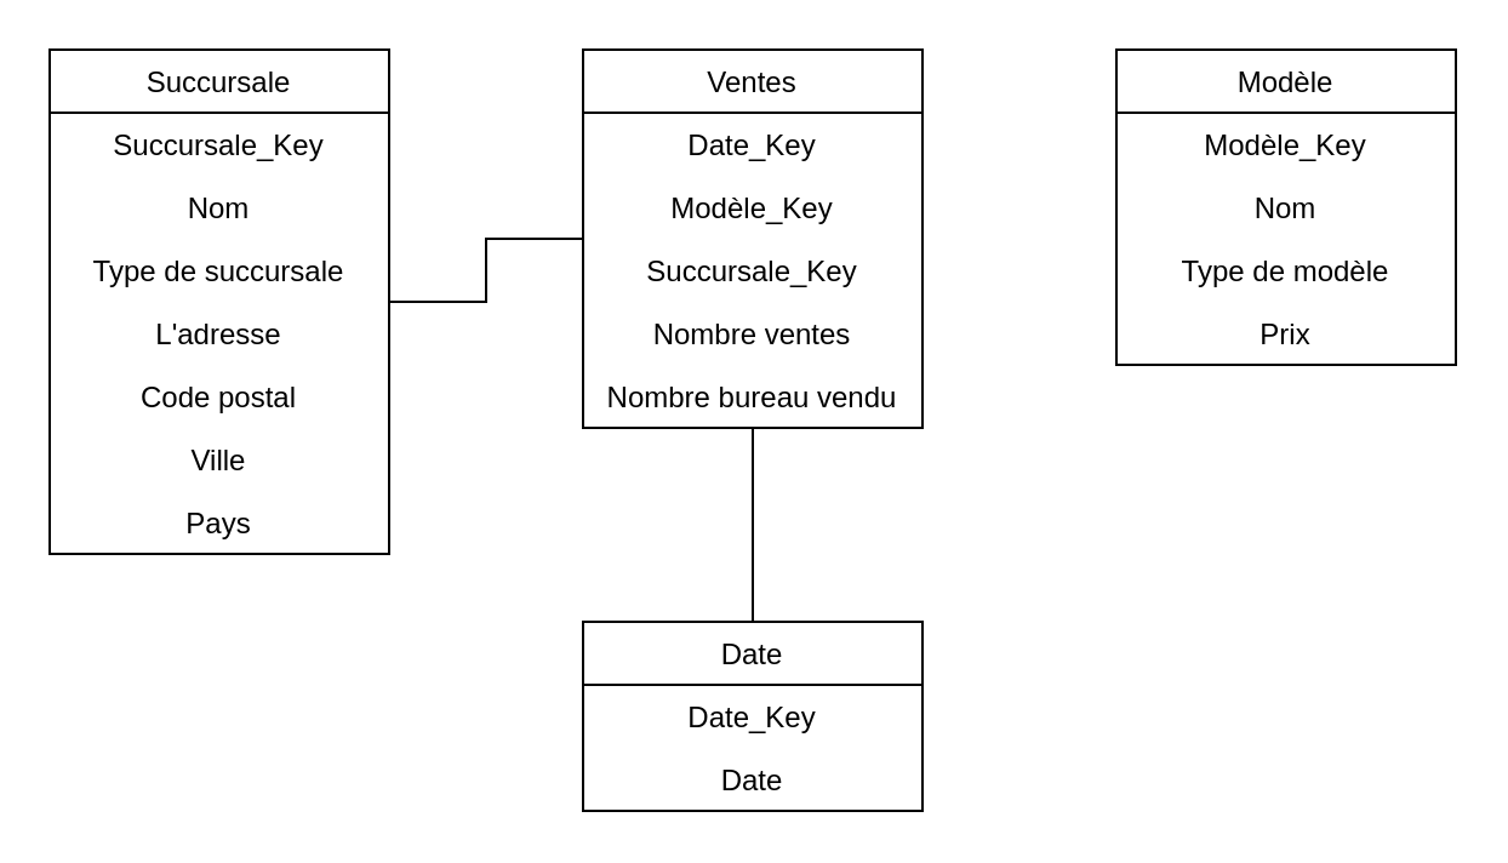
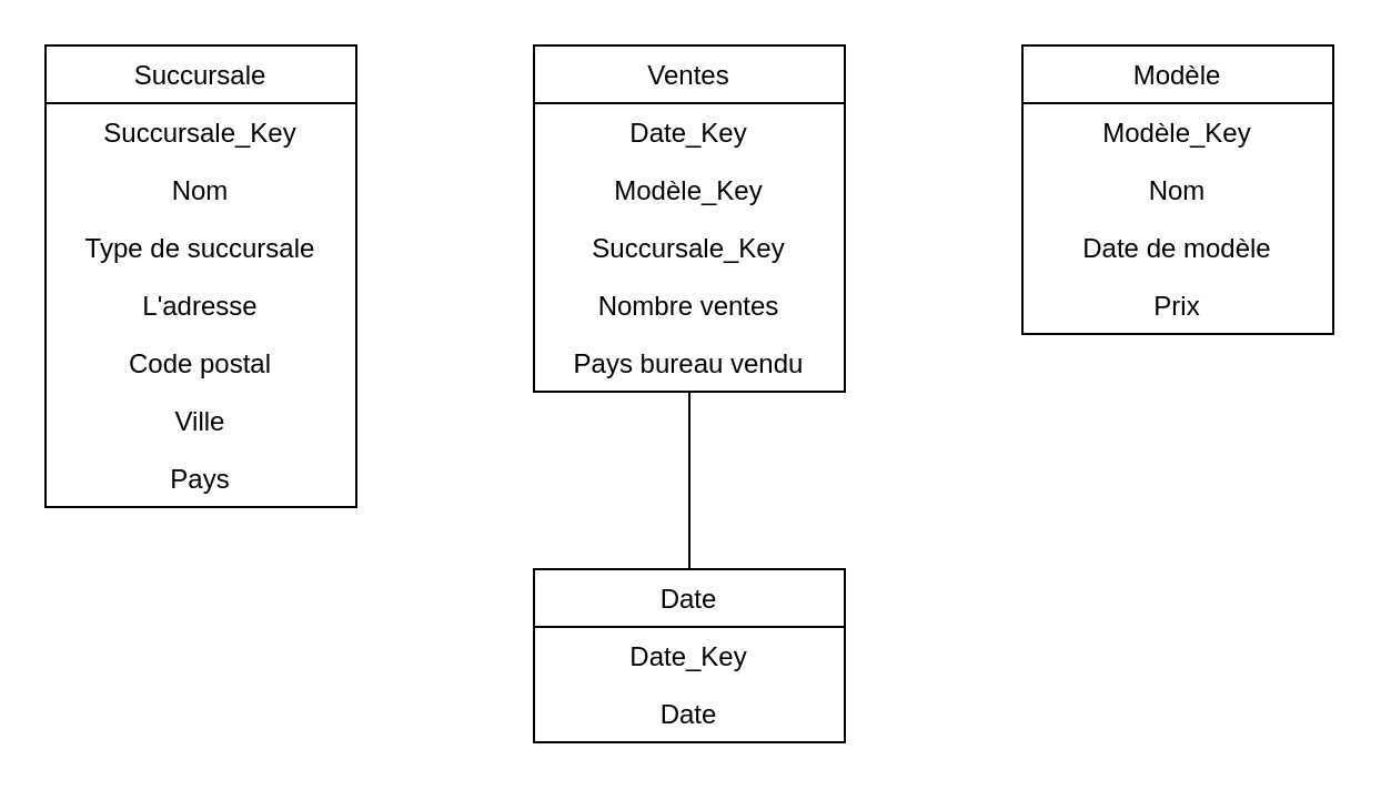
- <mxCell id="2" value="" style="edgeStyle=orthogonalEdgeStyle;rounded=0;orthogonalLoop=1;jettySize=auto;html=1;endArrow=none;endFill=0;" edge="1" parent="1" source="4" target="10"><mxGeometry relative="1" as="geometry" /></mxCell>
- <mxCell id="24" value="Type de modèle" style="text;strokeColor=none;fillColor=none;align=center;verticalAlign=top;spacingLeft=4;spacingRight=4;overflow=hidden;rotatable=0;points=[[0,0.5],[1,0.5]];portConstraint=eastwest;" vertex="1" parent="21"><mxGeometry y="78" width="140" height="26" as="geometry" /></mxCell>
+ <mxCell id="24" value="Date de modèle" style="text;strokeColor=none;fillColor=none;align=center;verticalAlign=top;spacingLeft=4;spacingRight=4;overflow=hidden;rotatable=0;points=[[0,0.5],[1,0.5]];portConstraint=eastwest;" vertex="1" parent="21"><mxGeometry y="78" width="140" height="26" as="geometry" /></mxCell>
- <mxCell id="9" value="Nombre bureau vendu" style="text;strokeColor=none;fillColor=none;align=center;verticalAlign=top;spacingLeft=4;spacingRight=4;overflow=hidden;rotatable=0;points=[[0,0.5],[1,0.5]];portConstraint=eastwest;" vertex="1" parent="4"><mxGeometry y="130" width="140" height="26" as="geometry" /></mxCell>
+ <mxCell id="9" value="Pays bureau vendu" style="text;strokeColor=none;fillColor=none;align=center;verticalAlign=top;spacingLeft=4;spacingRight=4;overflow=hidden;rotatable=0;points=[[0,0.5],[1,0.5]];portConstraint=eastwest;" vertex="1" parent="4"><mxGeometry y="130" width="140" height="26" as="geometry" /></mxCell>
